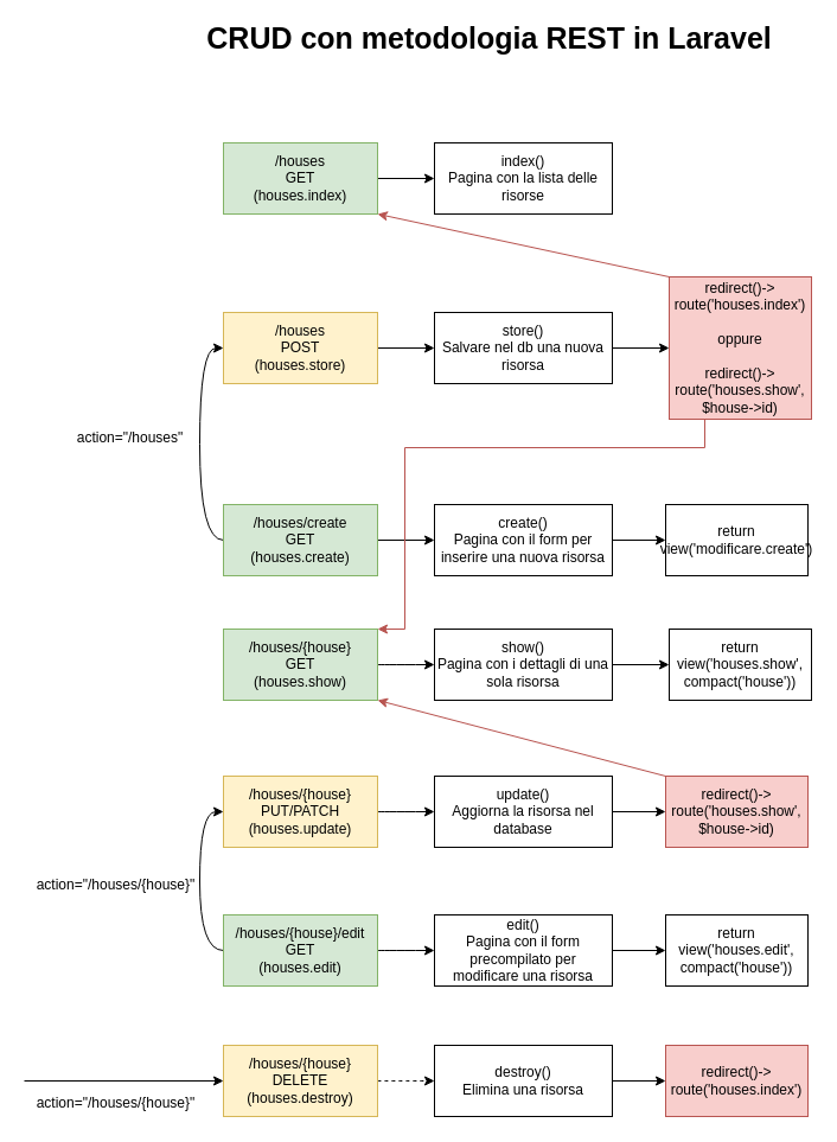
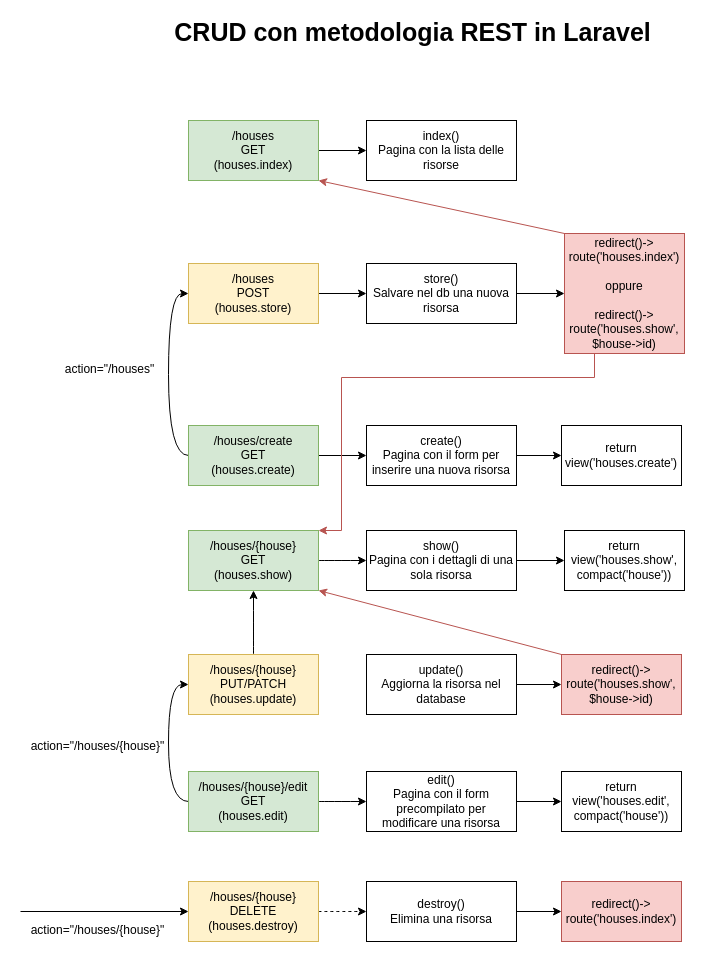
- <mxCell id="36" value="return view('modificare.create')" style="whiteSpace=wrap;html=1;rounded=0;" vertex="1" parent="1"><mxGeometry x="561" y="425" width="120" height="60" as="geometry" /></mxCell>
+ <mxCell id="36" value="return view('houses.create')" style="whiteSpace=wrap;html=1;rounded=0;" vertex="1" parent="1"><mxGeometry x="561" y="425" width="120" height="60" as="geometry" /></mxCell>
- <mxCell id="11" value="" style="edgeStyle=orthogonalEdgeStyle;curved=1;rounded=0;orthogonalLoop=1;jettySize=auto;html=1;" edge="1" parent="1" source="12" target="30"><mxGeometry relative="1" as="geometry" /></mxCell>
+ <mxCell id="11" value="" style="edgeStyle=orthogonalEdgeStyle;curved=1;rounded=0;orthogonalLoop=1;jettySize=auto;html=1;" edge="1" parent="1" source="12" target="10"><mxGeometry relative="1" as="geometry" /></mxCell>
